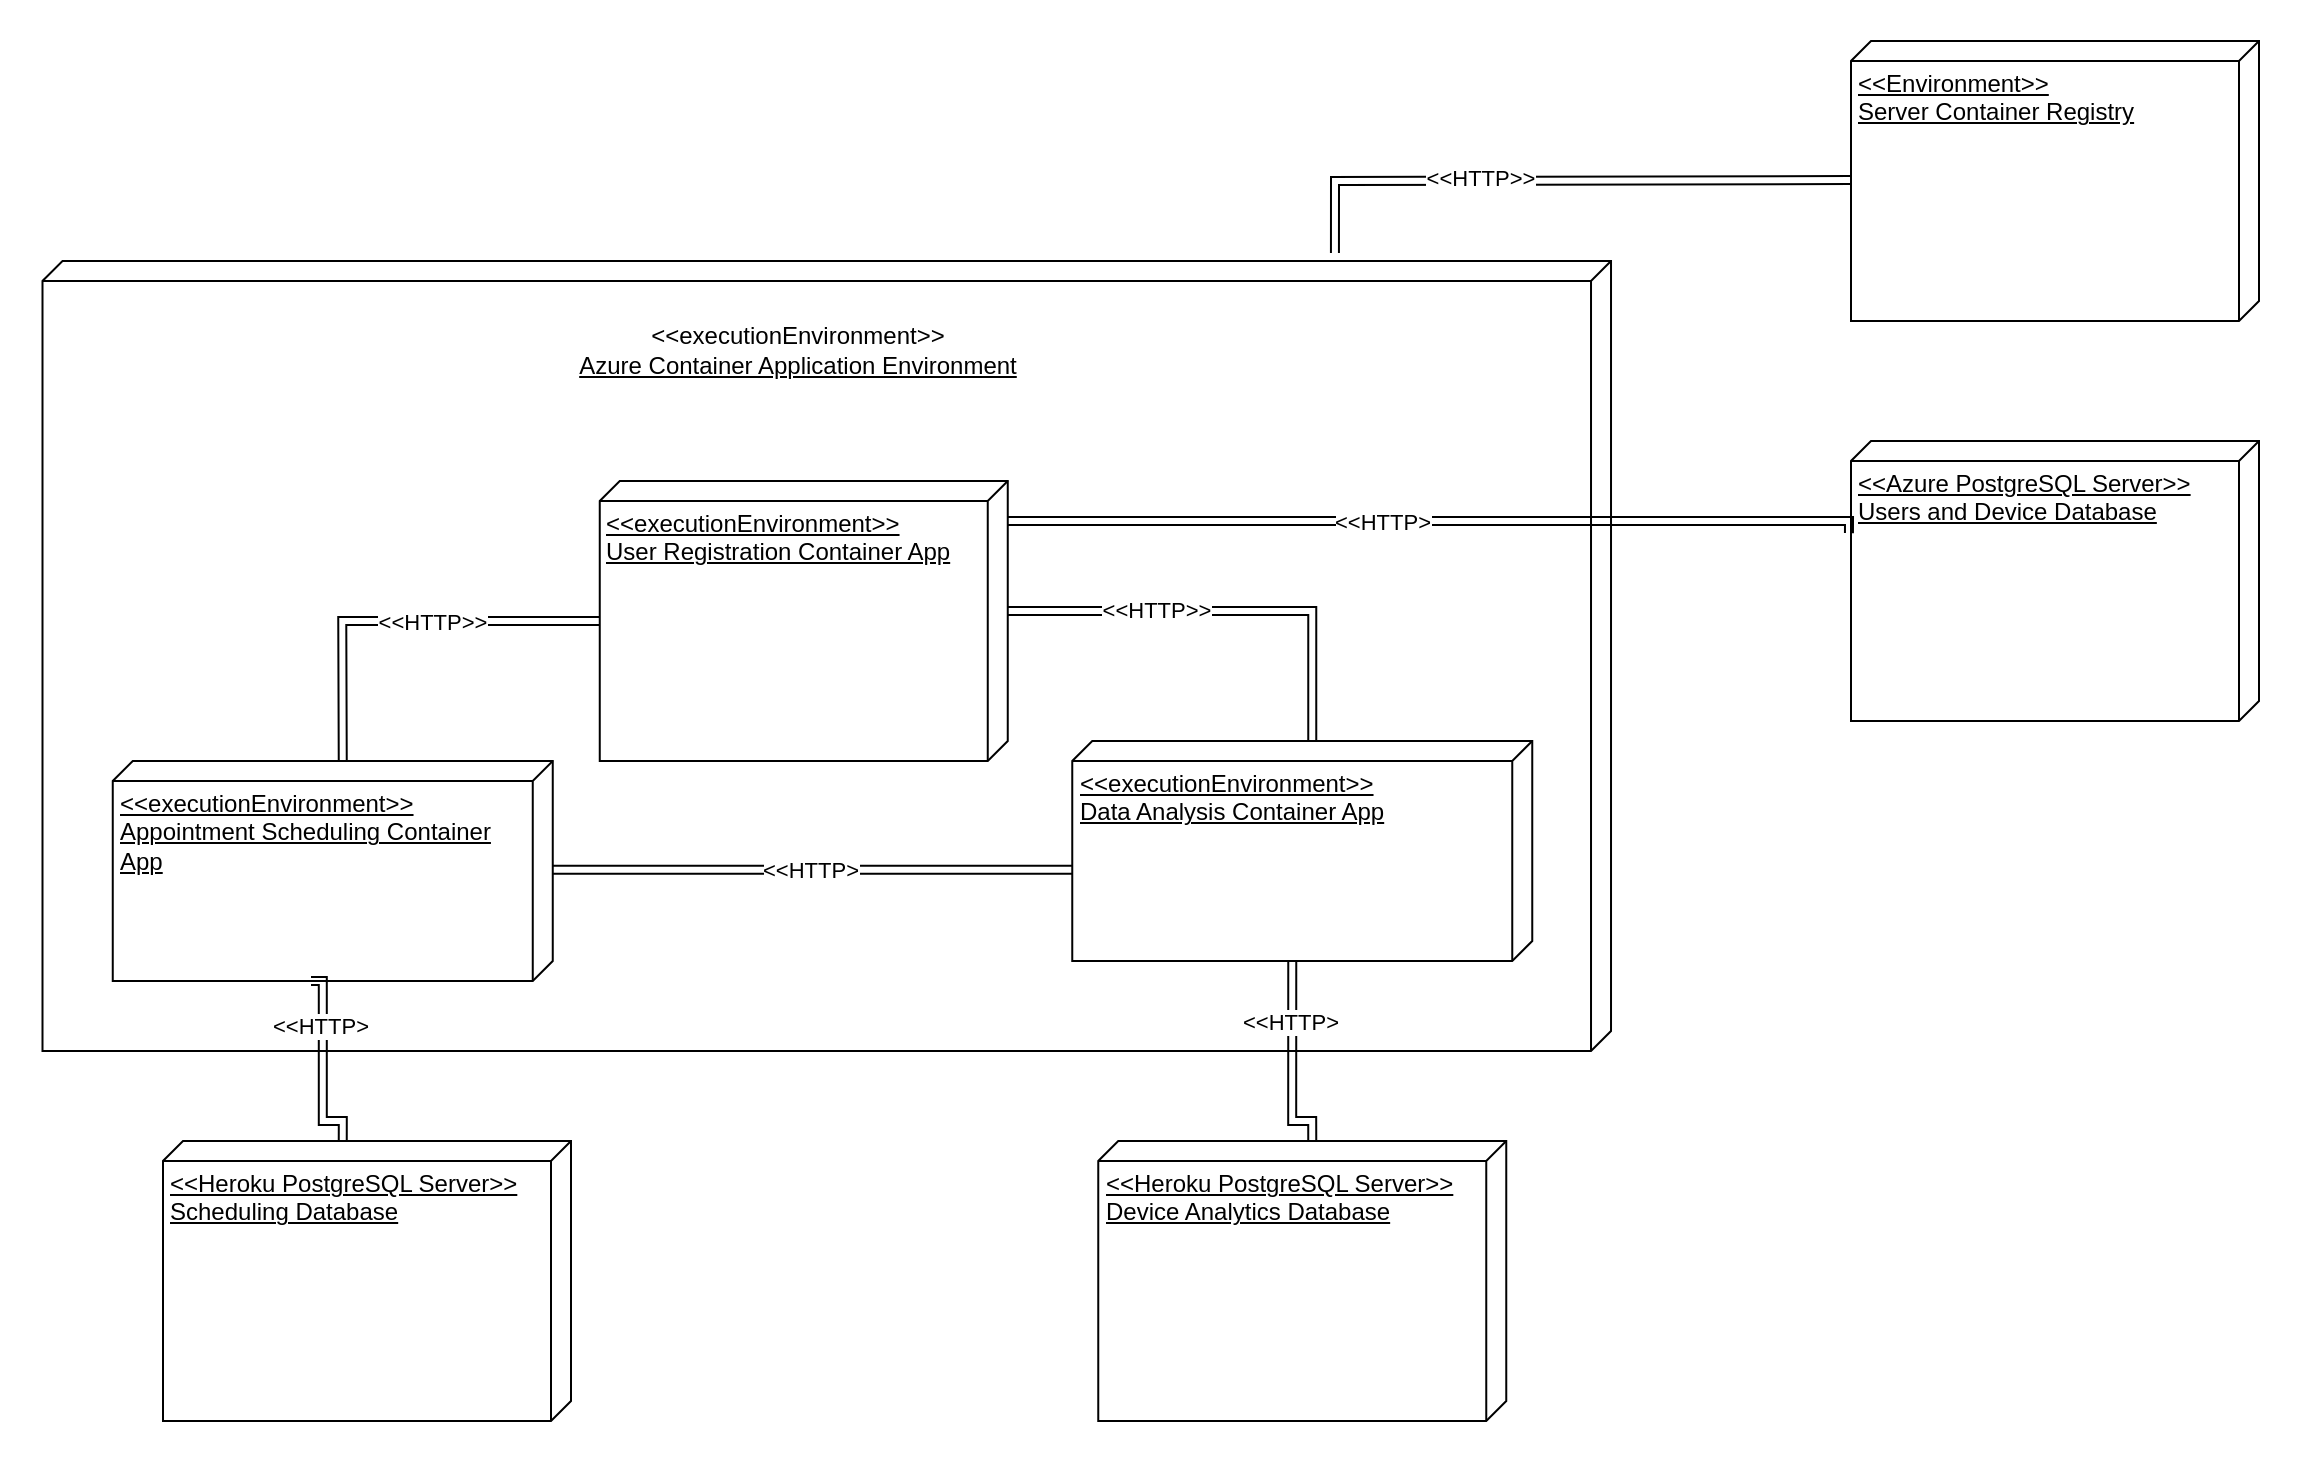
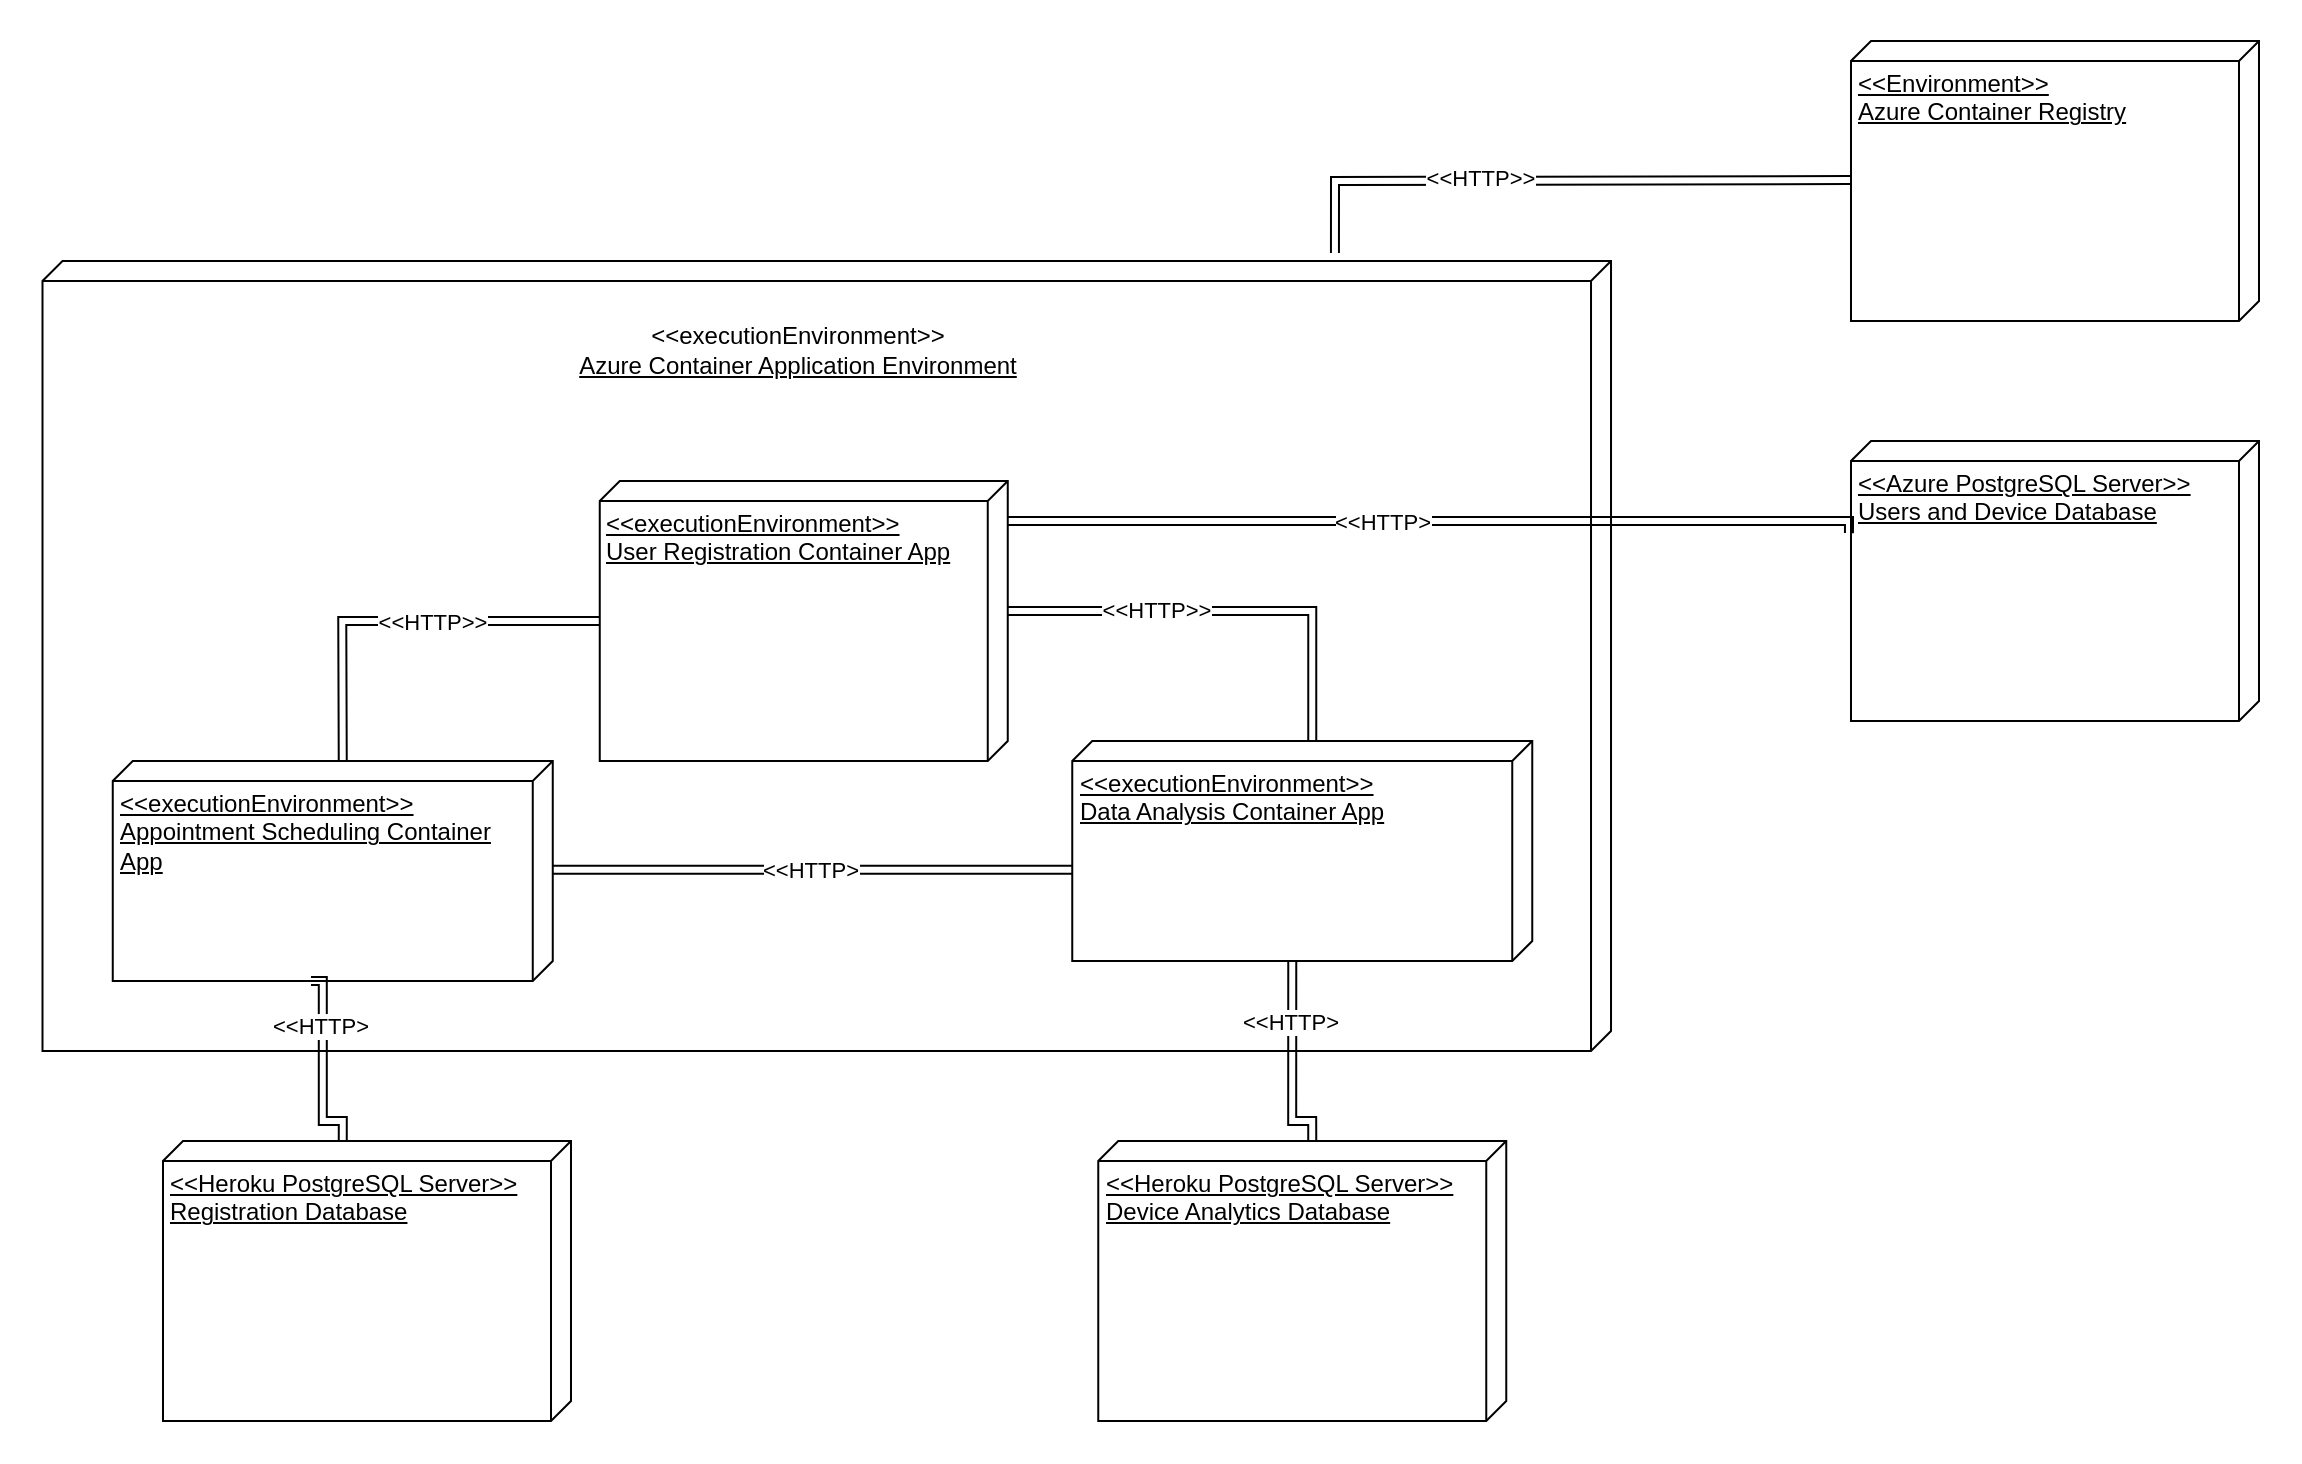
- <mxCell id="13" value="&amp;lt;&amp;lt;Environment&amp;gt;&amp;gt;&lt;br&gt;Server Container Registry" style="verticalAlign=top;align=left;spacingTop=8;spacingLeft=2;spacingRight=12;shape=cube;size=10;direction=south;fontStyle=4;html=1;whiteSpace=wrap;" vertex="1" parent="1"><mxGeometry x="925" y="20" width="204" height="140" as="geometry" /></mxCell>
+ <mxCell id="13" value="&amp;lt;&amp;lt;Environment&amp;gt;&amp;gt;&lt;br&gt;Azure Container Registry" style="verticalAlign=top;align=left;spacingTop=8;spacingLeft=2;spacingRight=12;shape=cube;size=10;direction=south;fontStyle=4;html=1;whiteSpace=wrap;" vertex="1" parent="1"><mxGeometry x="925" y="20" width="204" height="140" as="geometry" /></mxCell>
- <mxCell id="19" value="&amp;lt;&amp;lt;Heroku PostgreSQL Server&amp;gt;&amp;gt;&lt;br&gt;Scheduling Database" style="verticalAlign=top;align=left;spacingTop=8;spacingLeft=2;spacingRight=12;shape=cube;size=10;direction=south;fontStyle=4;html=1;whiteSpace=wrap;" vertex="1" parent="1"><mxGeometry x="81" y="570" width="204" height="140" as="geometry" /></mxCell>
+ <mxCell id="19" value="&amp;lt;&amp;lt;Heroku PostgreSQL Server&amp;gt;&amp;gt;&lt;br&gt;Registration Database" style="verticalAlign=top;align=left;spacingTop=8;spacingLeft=2;spacingRight=12;shape=cube;size=10;direction=south;fontStyle=4;html=1;whiteSpace=wrap;" vertex="1" parent="1"><mxGeometry x="81" y="570" width="204" height="140" as="geometry" /></mxCell>
